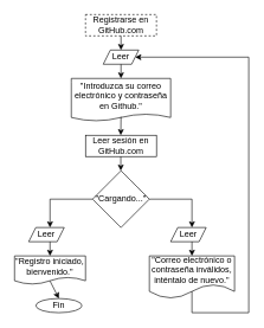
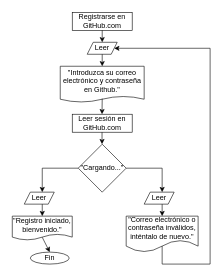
- <mxCell id="2" value="Registrarse en GitHub.com" style="rounded=0;whiteSpace=wrap;html=1;dashed=1;" vertex="1" parent="1"><mxGeometry x="120" y="20" width="100" height="30" as="geometry" /></mxCell>
+ <mxCell id="2" value="Registrarse en GitHub.com" style="rounded=0;whiteSpace=wrap;html=1;" vertex="1" parent="1"><mxGeometry x="120" y="20" width="100" height="30" as="geometry" /></mxCell>
